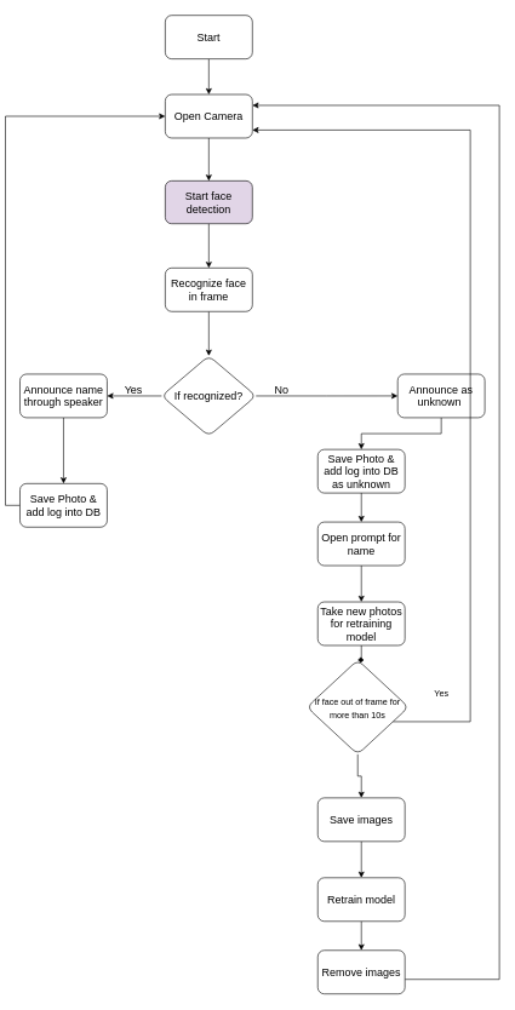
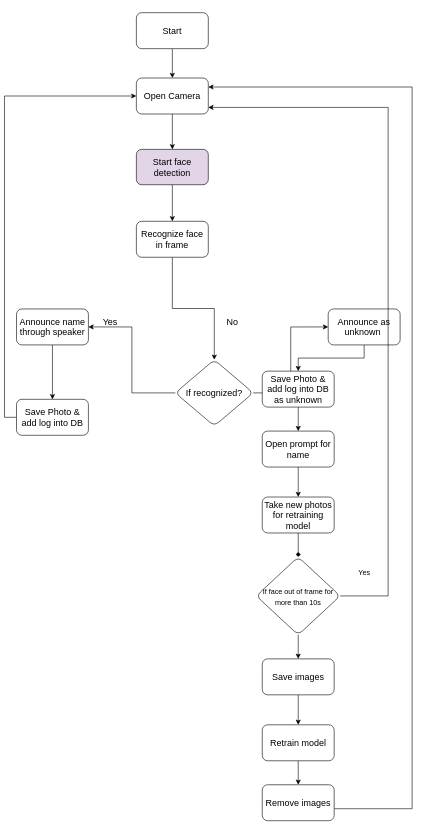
- <mxCell id="10" value="If recognized?" style="rhombus;whiteSpace=wrap;html=1;fontSize=15;rounded=1;" vertex="1" parent="1"><mxGeometry x="215" y="489" width="130" height="110.5" as="geometry" /></mxCell>
+ <mxCell id="10" value="If recognized?" style="rhombus;whiteSpace=wrap;html=1;fontSize=15;rounded=1;" vertex="1" parent="1"><mxGeometry x="285" y="599" width="130" height="110.5" as="geometry" /></mxCell>
- <mxCell id="27" value="&lt;font style=&quot;font-size: 12px;&quot;&gt;If face out of frame for more than 10s&lt;/font&gt;" style="rhombus;whiteSpace=wrap;html=1;fontSize=15;rounded=1;" vertex="1" parent="1"><mxGeometry x="415" y="908" width="140" height="130" as="geometry" /></mxCell>
+ <mxCell id="27" value="&lt;font style=&quot;font-size: 12px;&quot;&gt;If face out of frame for more than 10s&lt;/font&gt;" style="rhombus;whiteSpace=wrap;html=1;fontSize=15;rounded=1;" vertex="1" parent="1"><mxGeometry x="420" y="928" width="140" height="130" as="geometry" /></mxCell>
